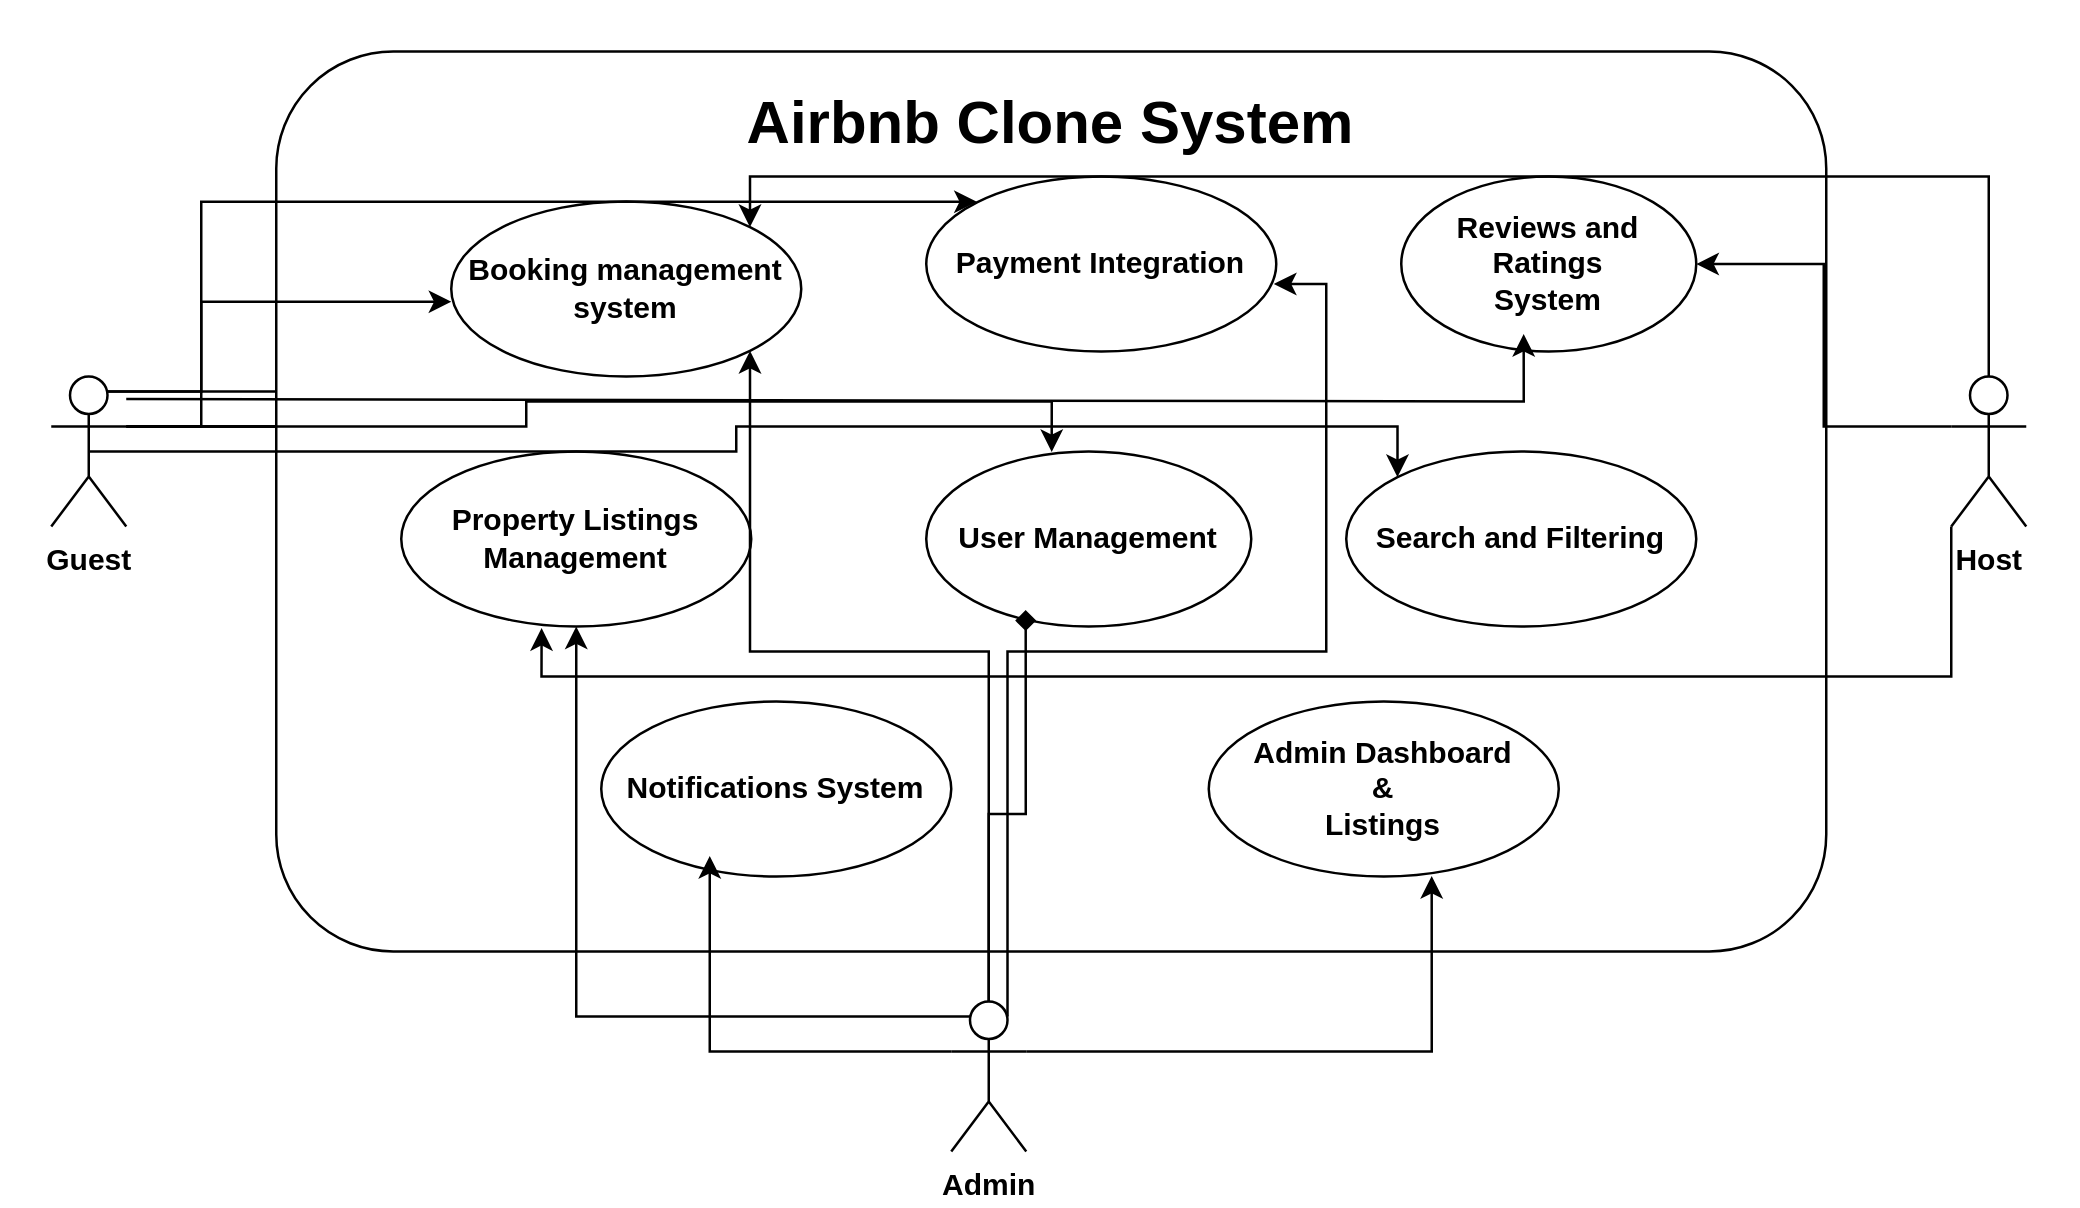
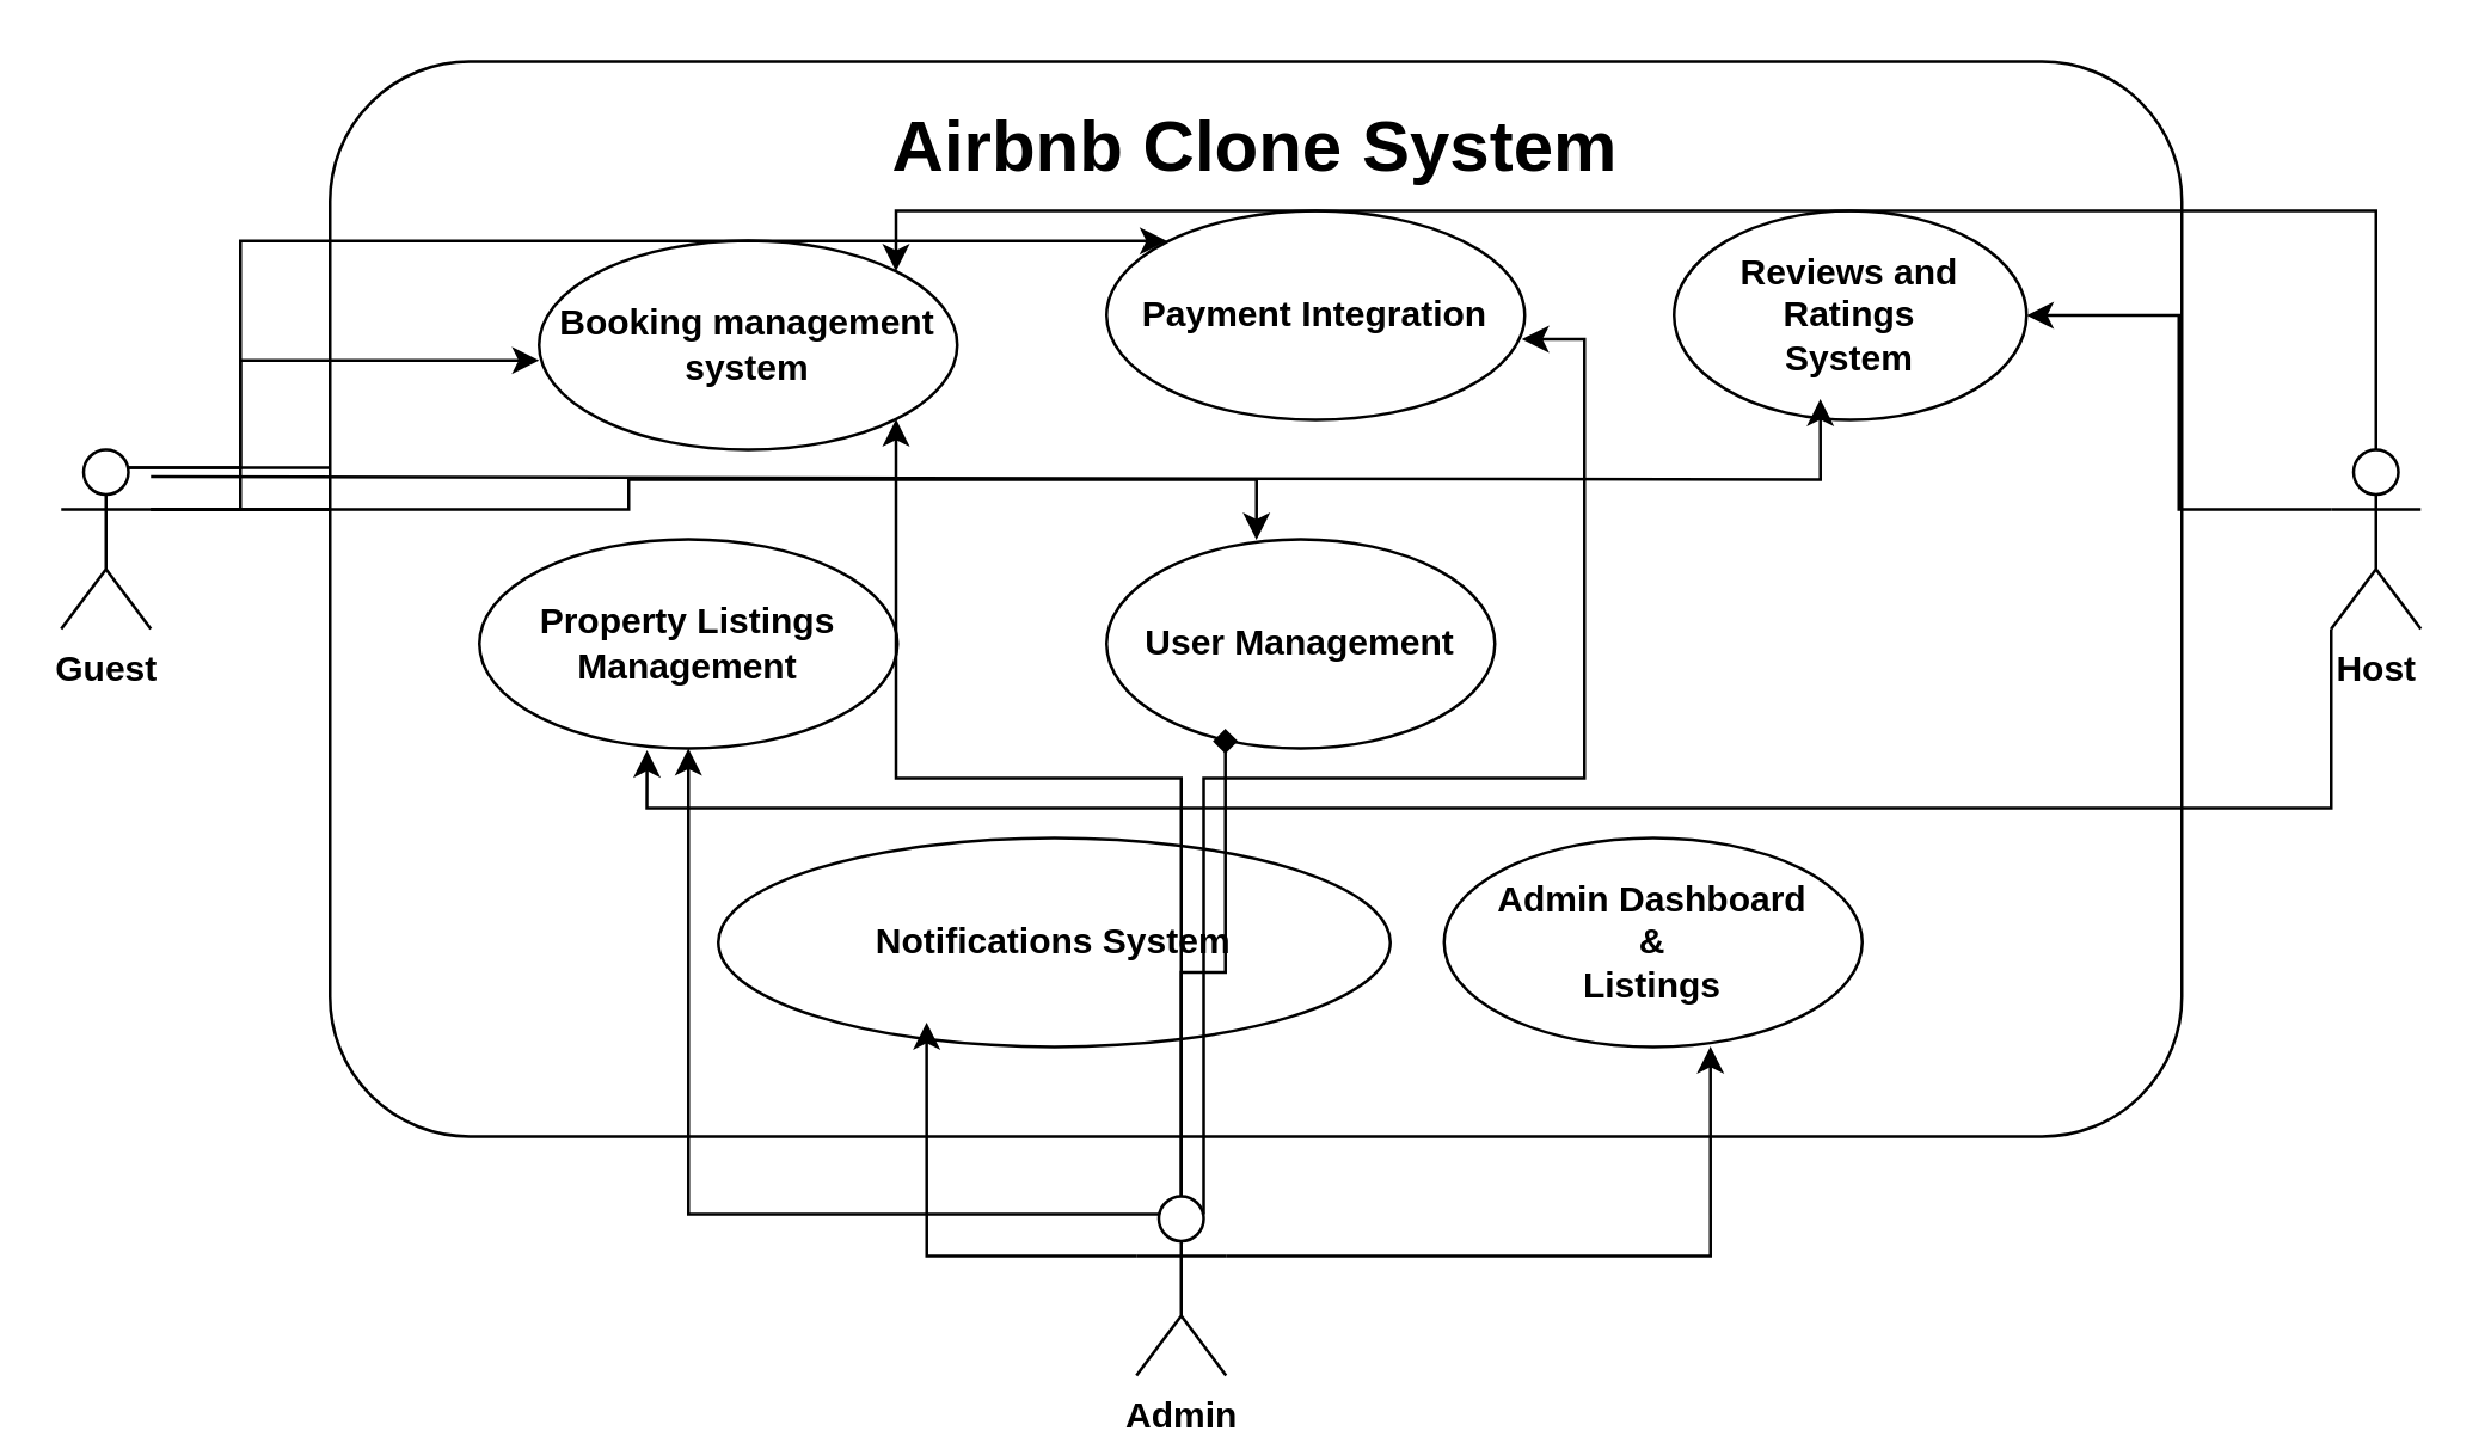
- <mxCell id="24" style="edgeStyle=orthogonalEdgeStyle;rounded=0;orthogonalLoop=1;jettySize=auto;html=1;exitX=0.5;exitY=0.5;exitDx=0;exitDy=0;exitPerimeter=0;entryX=0;entryY=0;entryDx=0;entryDy=0;" edge="1" parent="1" source="6" target="16"><mxGeometry relative="1" as="geometry"><Array as="points"><mxPoint x="294" y="180" /><mxPoint x="294" y="170" /><mxPoint x="559" y="170" /></Array></mxGeometry></mxCell>
- <mxCell id="16" value="&lt;b&gt;Search and Filtering&lt;/b&gt;" style="ellipse;whiteSpace=wrap;html=1;" vertex="1" parent="1"><mxGeometry x="538" y="180" width="140" height="70" as="geometry" /></mxCell>
- <mxCell id="11" value="&lt;b&gt;Notifications System&lt;/b&gt;" style="ellipse;whiteSpace=wrap;html=1;" vertex="1" parent="1"><mxGeometry x="240" y="280" width="140" height="70" as="geometry" /></mxCell>
+ <mxCell id="11" value="&lt;b&gt;Notifications System&lt;/b&gt;" style="ellipse;whiteSpace=wrap;html=1;" vertex="1" parent="1"><mxGeometry x="240" y="280" width="225" height="70" as="geometry" /></mxCell>
